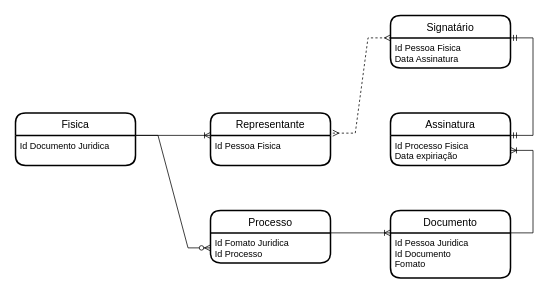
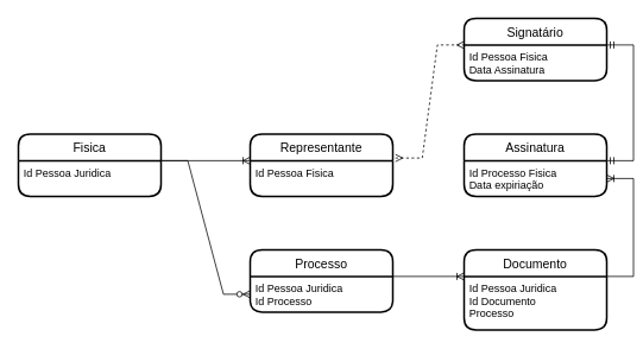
- <mxCell id="3" value="Id Documento Juridica" style="align=left;strokeColor=none;fillColor=none;spacingLeft=4;fontSize=12;verticalAlign=top;resizable=0;rotatable=0;part=1;" vertex="1" parent="2"><mxGeometry y="30" width="160" height="40" as="geometry" /></mxCell>
+ <mxCell id="3" value="Id Pessoa Juridica" style="align=left;strokeColor=none;fillColor=none;spacingLeft=4;fontSize=12;verticalAlign=top;resizable=0;rotatable=0;part=1;" vertex="1" parent="2"><mxGeometry y="30" width="160" height="40" as="geometry" /></mxCell>
- <mxCell id="8" value="Id Fomato Juridica&#10;Id Processo" style="align=left;strokeColor=none;fillColor=none;spacingLeft=4;fontSize=12;verticalAlign=top;resizable=0;rotatable=0;part=1;" vertex="1" parent="7"><mxGeometry y="30" width="160" height="40" as="geometry" /></mxCell>
+ <mxCell id="8" value="Id Pessoa Juridica&#10;Id Processo" style="align=left;strokeColor=none;fillColor=none;spacingLeft=4;fontSize=12;verticalAlign=top;resizable=0;rotatable=0;part=1;" vertex="1" parent="7"><mxGeometry y="30" width="160" height="40" as="geometry" /></mxCell>
- <mxCell id="11" value="Id Pessoa Juridica&#10;Id Documento&#10;Fomato" style="align=left;strokeColor=none;fillColor=none;spacingLeft=4;fontSize=12;verticalAlign=top;resizable=0;rotatable=0;part=1;" vertex="1" parent="10"><mxGeometry y="30" width="160" height="60" as="geometry" /></mxCell>
+ <mxCell id="11" value="Id Pessoa Juridica&#10;Id Documento&#10;Processo" style="align=left;strokeColor=none;fillColor=none;spacingLeft=4;fontSize=12;verticalAlign=top;resizable=0;rotatable=0;part=1;" vertex="1" parent="10"><mxGeometry y="30" width="160" height="60" as="geometry" /></mxCell>
